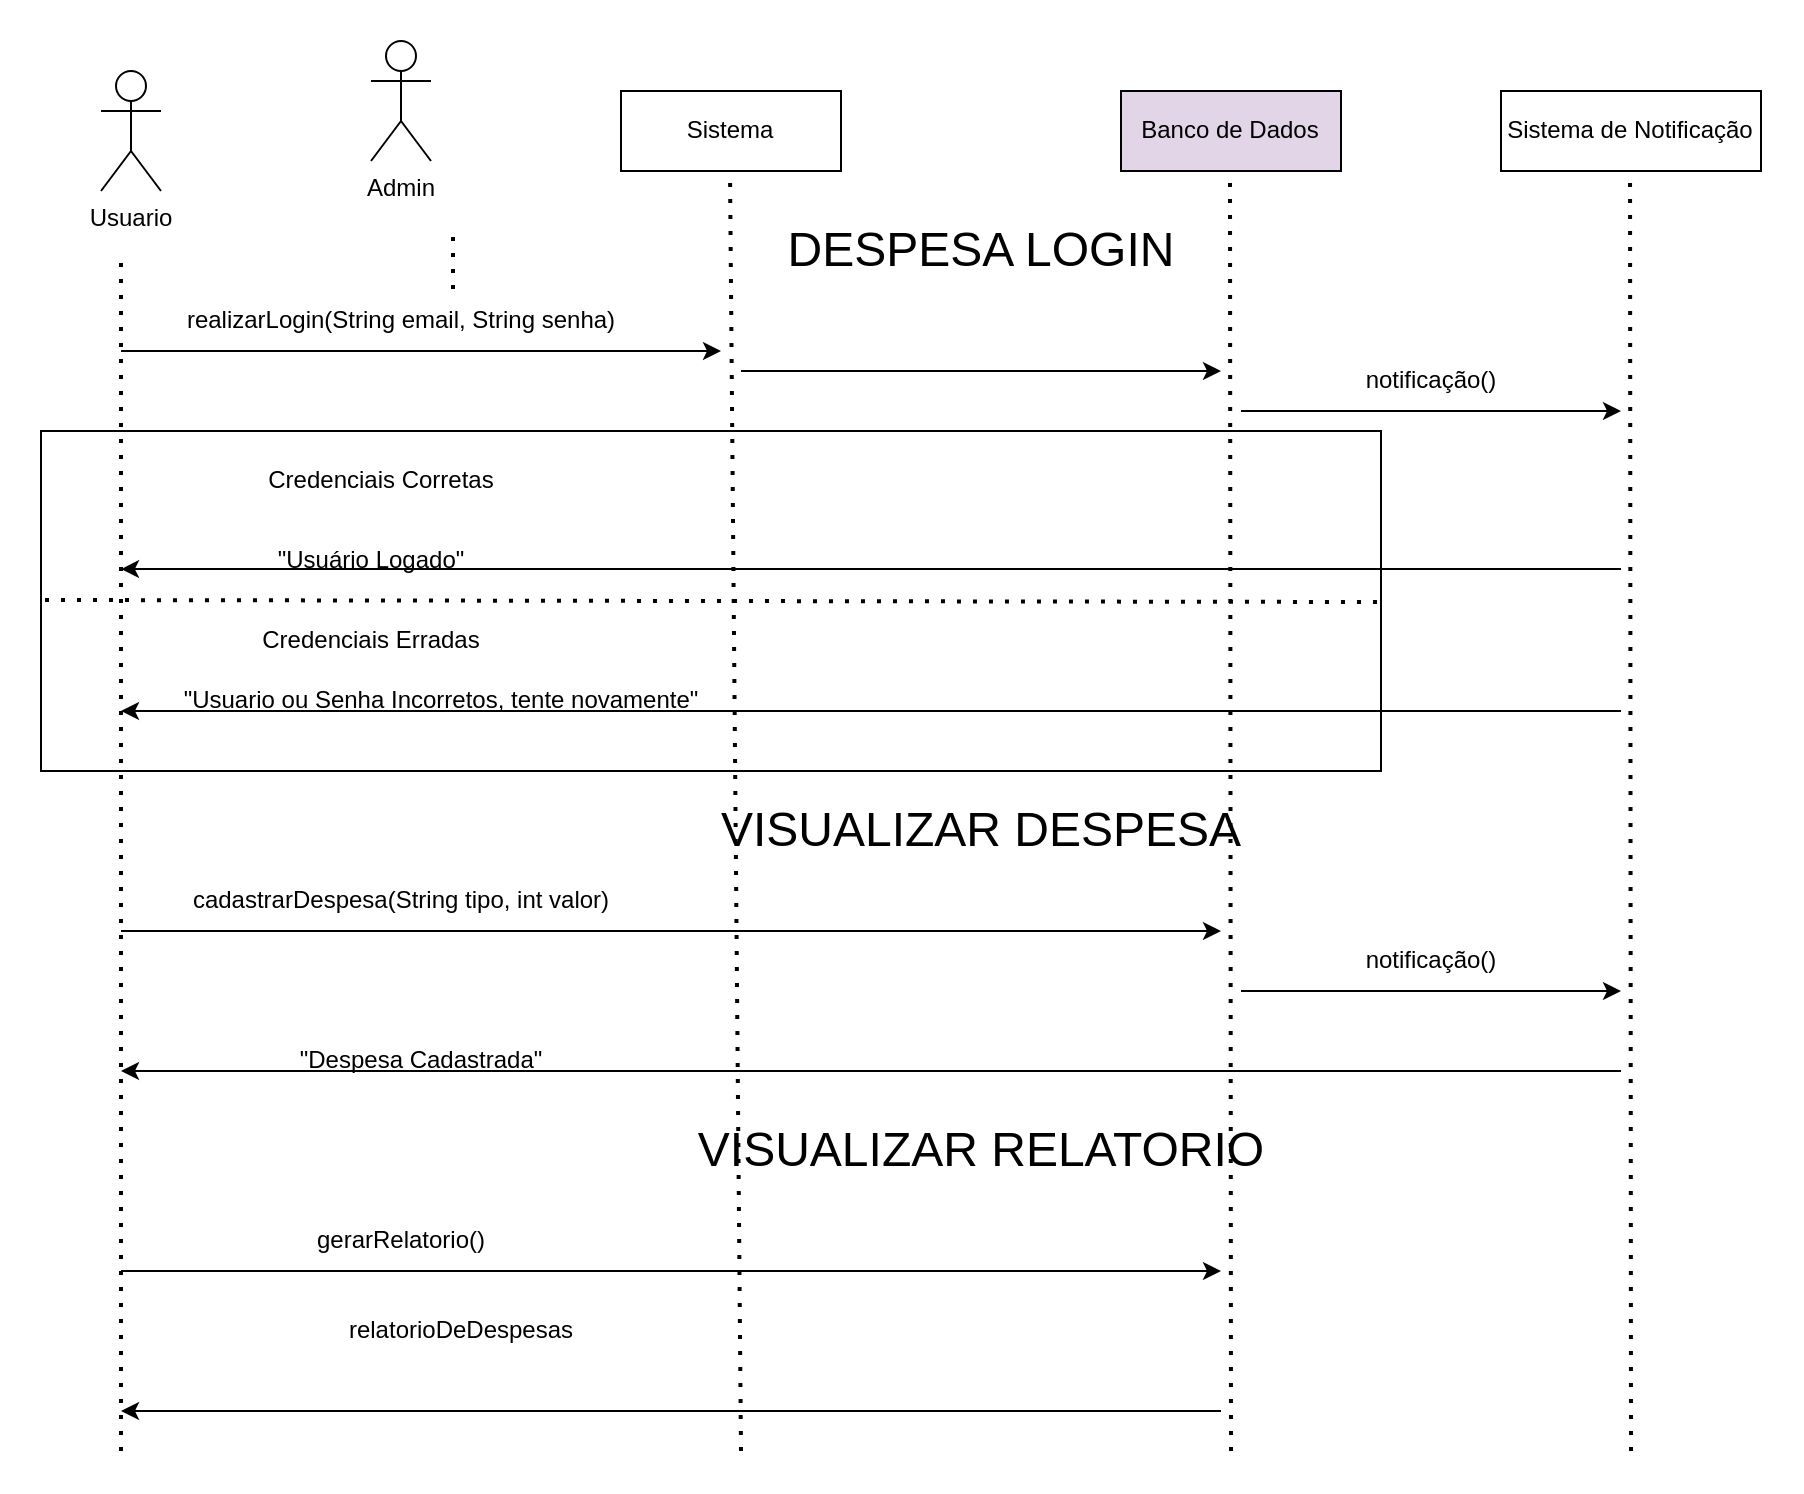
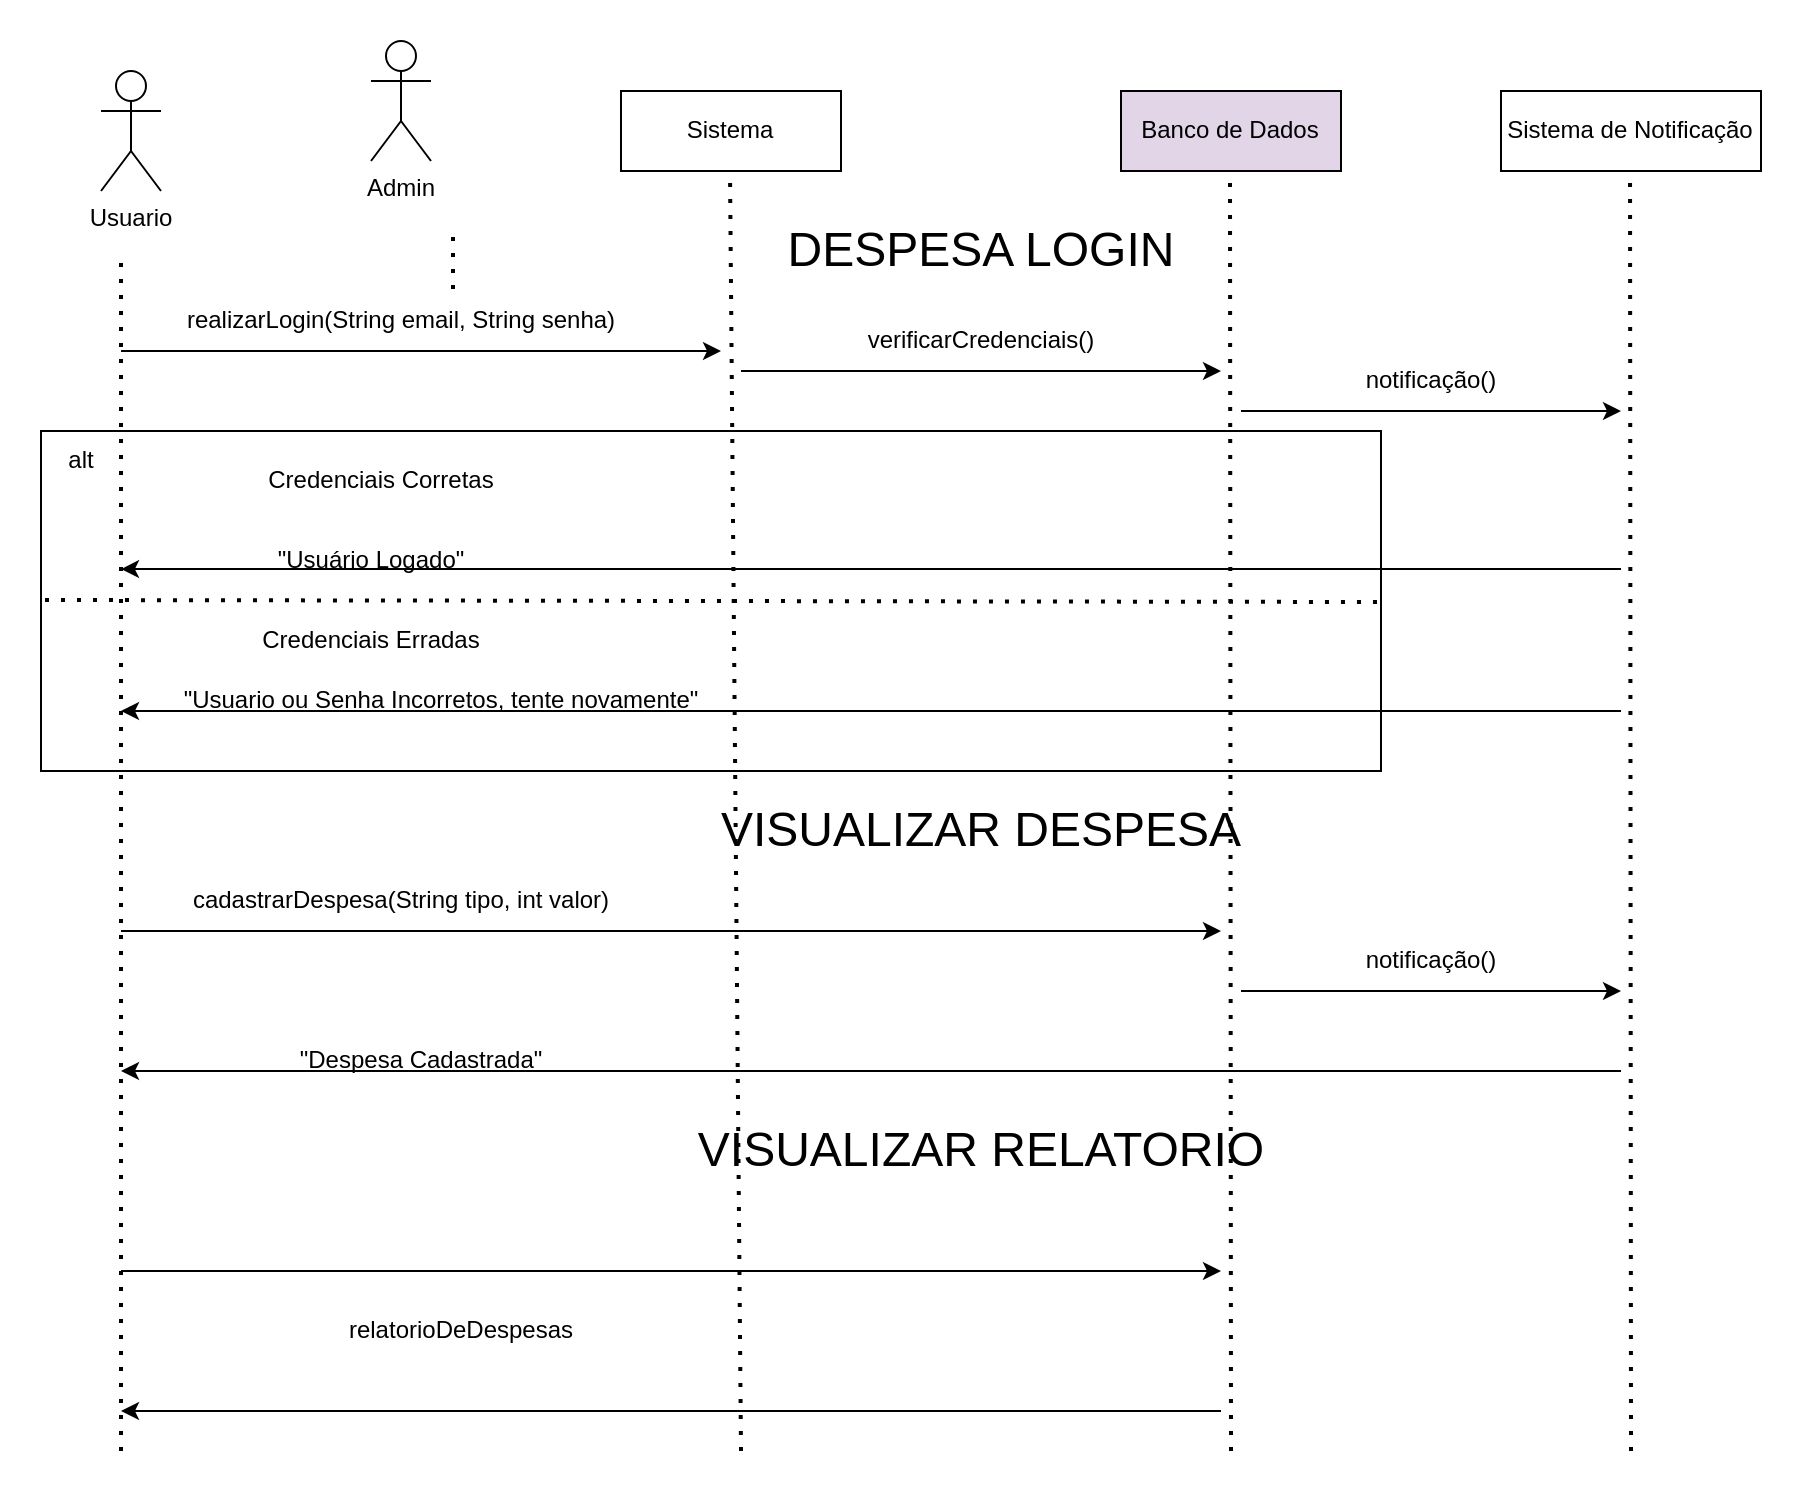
+ <mxCell id="13" value="verificarCredenciais()" style="text;html=1;align=center;verticalAlign=middle;resizable=0;points=[];autosize=1;strokeColor=none;fillColor=none;" vertex="1" parent="1"><mxGeometry x="420" y="155" width="140" height="30" as="geometry" /></mxCell>
+ <mxCell id="15" value="alt" style="text;html=1;align=center;verticalAlign=middle;resizable=0;points=[];autosize=1;strokeColor=none;fillColor=none;" vertex="1" parent="1"><mxGeometry x="20" y="215" width="40" height="30" as="geometry" /></mxCell>
- <mxCell id="37" value="gerarRelatorio()" style="text;html=1;align=center;verticalAlign=middle;resizable=0;points=[];autosize=1;strokeColor=none;fillColor=none;" vertex="1" parent="1"><mxGeometry x="145" y="605" width="110" height="30" as="geometry" /></mxCell>
